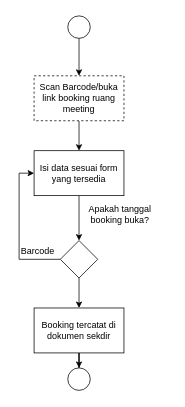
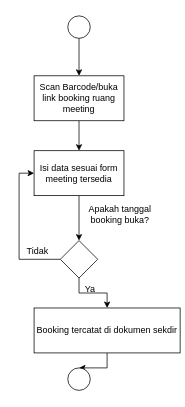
- <mxCell id="5" value="Scan Barcode/buka link booking ruang meeting" style="rounded=0;whiteSpace=wrap;html=1;dashed=1;" vertex="1" parent="1"><mxGeometry x="45" y="100" width="120" height="60" as="geometry" /></mxCell>
+ <mxCell id="5" value="Scan Barcode/buka link booking ruang meeting" style="rounded=0;whiteSpace=wrap;html=1;" vertex="1" parent="1"><mxGeometry x="45" y="100" width="120" height="60" as="geometry" /></mxCell>
- <mxCell id="7" value="Isi data sesuai form yang tersedia" style="rounded=0;whiteSpace=wrap;html=1;" vertex="1" parent="1"><mxGeometry x="45" y="200" width="120" height="60" as="geometry" /></mxCell>
+ <mxCell id="7" value="Isi data sesuai form meeting tersedia" style="rounded=0;whiteSpace=wrap;html=1;" vertex="1" parent="1"><mxGeometry x="45" y="200" width="120" height="60" as="geometry" /></mxCell>
- <mxCell id="12" value="Barcode" style="text;html=1;strokeColor=none;fillColor=none;align=center;verticalAlign=middle;whiteSpace=wrap;rounded=0;" vertex="1" parent="1"><mxGeometry x="20" y="320" width="60" height="30" as="geometry" /></mxCell>
+ <mxCell id="12" value="Tidak" style="text;html=1;strokeColor=none;fillColor=none;align=center;verticalAlign=middle;whiteSpace=wrap;rounded=0;" vertex="1" parent="1"><mxGeometry x="20" y="320" width="60" height="30" as="geometry" /></mxCell>
+ <mxCell id="15" value="Ya" style="text;html=1;strokeColor=none;fillColor=none;align=center;verticalAlign=middle;whiteSpace=wrap;rounded=0;" vertex="1" parent="1"><mxGeometry x="90" y="370" width="60" height="30" as="geometry" /></mxCell>
- <mxCell id="14" value="Booking tercatat di dokumen sekdir" style="rounded=0;whiteSpace=wrap;html=1;" vertex="1" parent="1"><mxGeometry x="45" y="410" width="120" height="60" as="geometry" /></mxCell>
+ <mxCell id="14" value="Booking tercatat di dokumen sekdir" style="rounded=0;whiteSpace=wrap;html=1;" vertex="1" parent="1"><mxGeometry x="45" y="410" width="195" height="60" as="geometry" /></mxCell>
